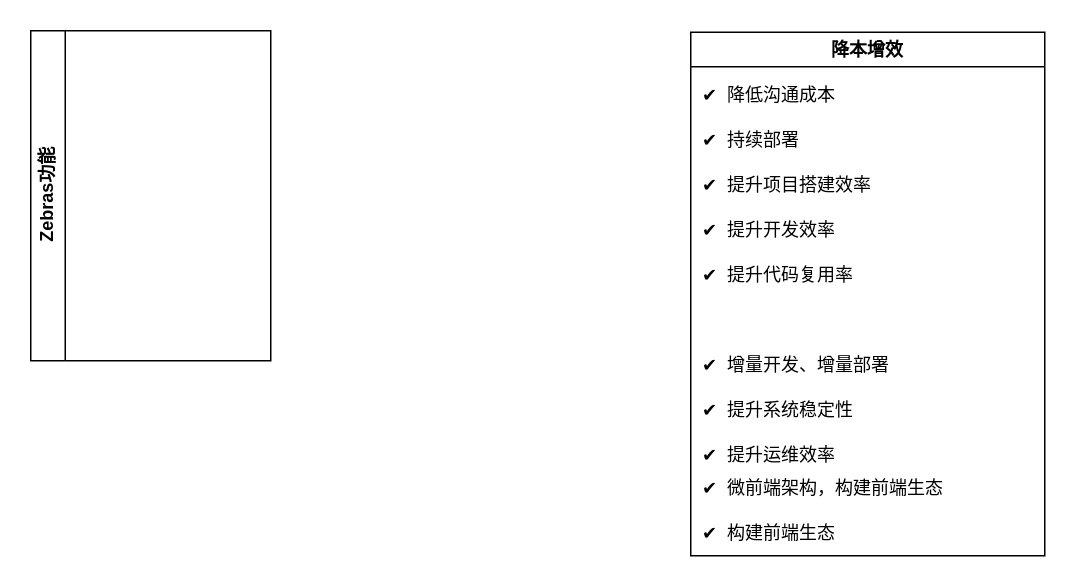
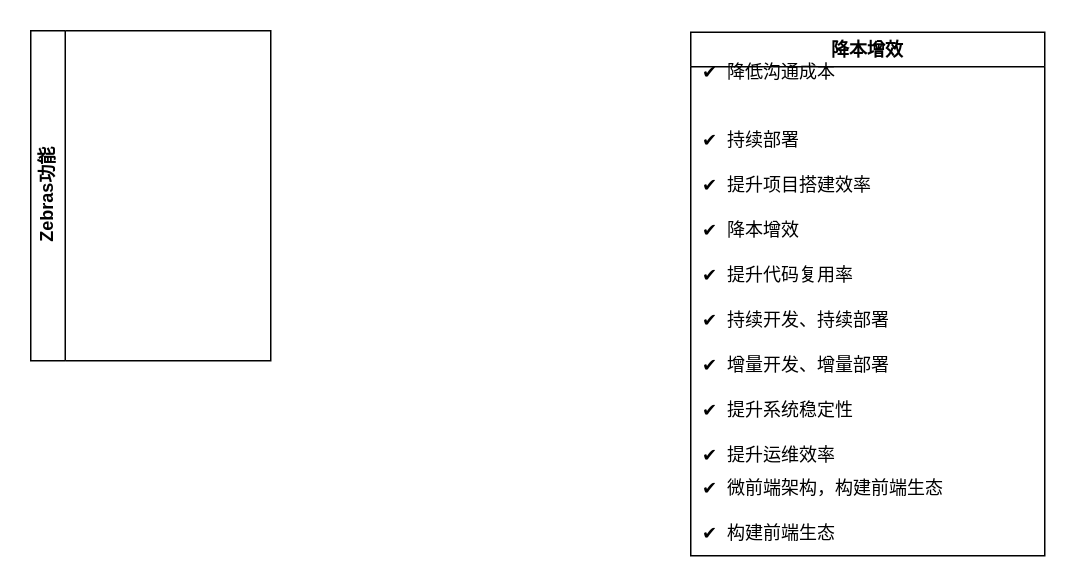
- <mxCell id="4" value="✔&amp;nbsp; 降低沟通成本" style="text;html=1;align=left;verticalAlign=middle;resizable=0;points=[];autosize=1;strokeColor=none;fillColor=none;" vertex="1" parent="3"><mxGeometry x="6" y="27" width="110" height="30" as="geometry" /></mxCell>
+ <mxCell id="4" value="✔&amp;nbsp; 降低沟通成本" style="text;html=1;align=left;verticalAlign=middle;resizable=0;points=[];autosize=1;strokeColor=none;fillColor=none;" vertex="1" parent="3"><mxGeometry x="6" y="12" width="110" height="30" as="geometry" /></mxCell>
- <mxCell id="7" value="✔&amp;nbsp; 提升开发效率" style="text;html=1;align=left;verticalAlign=middle;resizable=0;points=[];autosize=1;strokeColor=none;fillColor=none;" vertex="1" parent="3"><mxGeometry x="6" y="117" width="110" height="30" as="geometry" /></mxCell>
+ <mxCell id="7" value="✔&amp;nbsp; 降本增效" style="text;html=1;align=left;verticalAlign=middle;resizable=0;points=[];autosize=1;strokeColor=none;fillColor=none;" vertex="1" parent="3"><mxGeometry x="6" y="117" width="110" height="30" as="geometry" /></mxCell>
+ <mxCell id="9" value="✔&amp;nbsp; 持续开发、持续部署" style="text;html=1;align=left;verticalAlign=middle;resizable=0;points=[];autosize=1;strokeColor=none;fillColor=none;" vertex="1" parent="3"><mxGeometry x="6" y="177" width="150" height="30" as="geometry" /></mxCell>
